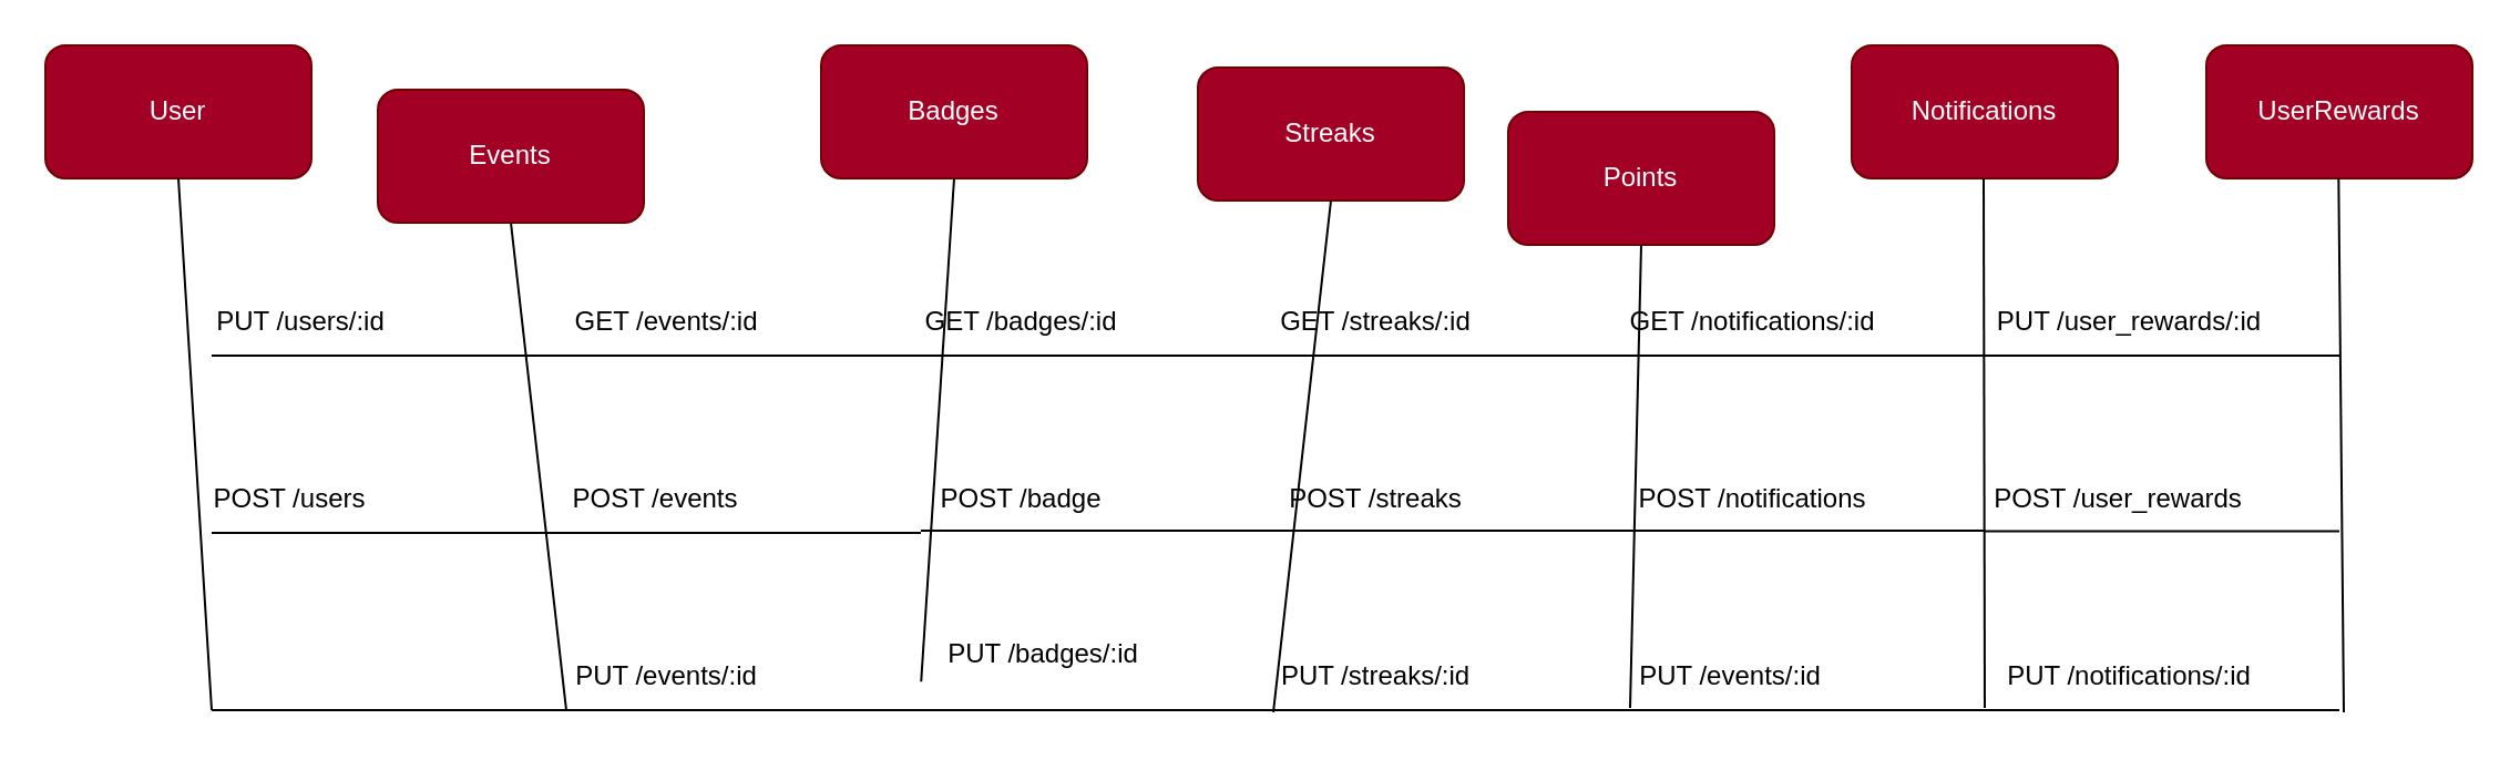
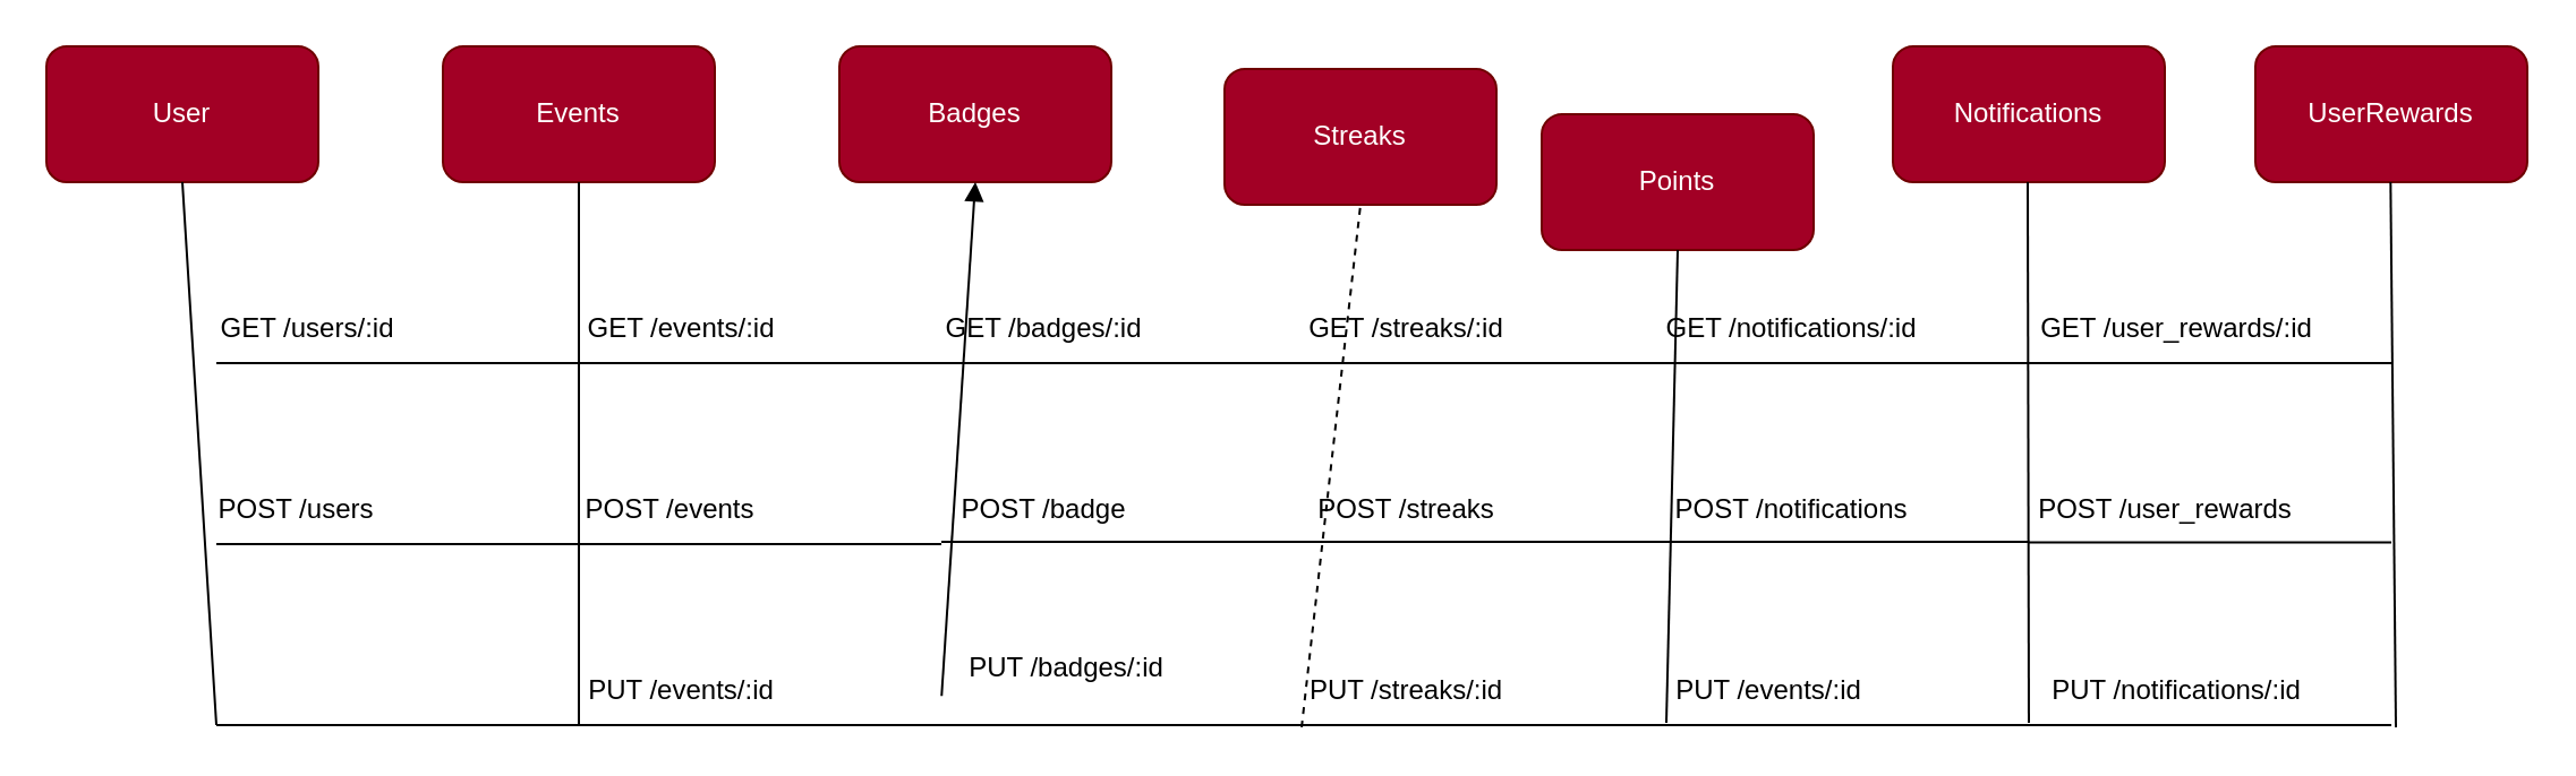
- <mxCell id="6" value="Events" style="rounded=1;whiteSpace=wrap;html=1;fillColor=#a20025;strokeColor=#6F0000;fontFamily=Arial;fontColor=#ffffff;" vertex="1" parent="1"><mxGeometry x="170" y="40" width="120" height="60" as="geometry" /></mxCell>
+ <mxCell id="6" value="Events" style="rounded=1;whiteSpace=wrap;html=1;fillColor=#a20025;strokeColor=#6F0000;fontFamily=Arial;fontColor=#ffffff;" vertex="1" parent="1"><mxGeometry x="195" y="20" width="120" height="60" as="geometry" /></mxCell>
- <mxCell id="8" value="" style="endArrow=none;html=1;rounded=0;entryX=0.5;entryY=1;entryDx=0;entryDy=0;exitX=0.001;exitY=0.905;exitDx=0;exitDy=0;exitPerimeter=0;" edge="1" parent="1" source="31" target="3"><mxGeometry width="50" height="50" relative="1" as="geometry"><mxPoint x="415" y="520" as="sourcePoint" /><mxPoint x="275" y="100" as="targetPoint" /></mxGeometry></mxCell>
+ <mxCell id="8" value="" style="endArrow=block;html=1;rounded=0;entryX=0.5;entryY=1;entryDx=0;entryDy=0;exitX=0.001;exitY=0.905;exitDx=0;exitDy=0;exitPerimeter=0;" edge="1" parent="1" source="31" target="3"><mxGeometry width="50" height="50" relative="1" as="geometry"><mxPoint x="415" y="520" as="sourcePoint" /><mxPoint x="275" y="100" as="targetPoint" /></mxGeometry></mxCell>
- <mxCell id="13" value="PUT /users/:id" style="text;html=1;align=center;verticalAlign=middle;resizable=0;points=[];autosize=1;strokeColor=none;fillColor=none;" vertex="1" parent="1"><mxGeometry x="85" y="130" width="100" height="30" as="geometry" /></mxCell>
+ <mxCell id="13" value="GET /users/:id" style="text;html=1;align=center;verticalAlign=middle;resizable=0;points=[];autosize=1;strokeColor=none;fillColor=none;" vertex="1" parent="1"><mxGeometry x="85" y="130" width="100" height="30" as="geometry" /></mxCell>
- <mxCell id="38" value="PUT /user_rewards/:id" style="text;html=1;align=center;verticalAlign=middle;resizable=0;points=[];autosize=1;strokeColor=none;fillColor=none;" vertex="1" parent="1"><mxGeometry x="890" y="130" width="140" height="30" as="geometry" /></mxCell>
+ <mxCell id="38" value="GET /user_rewards/:id" style="text;html=1;align=center;verticalAlign=middle;resizable=0;points=[];autosize=1;strokeColor=none;fillColor=none;" vertex="1" parent="1"><mxGeometry x="890" y="130" width="140" height="30" as="geometry" /></mxCell>
- <mxCell id="11" value="" style="endArrow=none;html=1;rounded=0;entryX=0.5;entryY=1;entryDx=0;entryDy=0;exitX=0.082;exitY=1.033;exitDx=0;exitDy=0;exitPerimeter=0;" edge="1" parent="1" source="34" target="4"><mxGeometry width="50" height="50" relative="1" as="geometry"><mxPoint x="575" y="520" as="sourcePoint" /><mxPoint x="605" y="350" as="targetPoint" /></mxGeometry></mxCell>
+ <mxCell id="11" value="" style="endArrow=none;html=1;rounded=0;entryX=0.5;entryY=1;entryDx=0;entryDy=0;exitX=0.082;exitY=1.033;exitDx=0;exitDy=0;exitPerimeter=0;dashed=1;" edge="1" parent="1" source="34" target="4"><mxGeometry width="50" height="50" relative="1" as="geometry"><mxPoint x="575" y="520" as="sourcePoint" /><mxPoint x="605" y="350" as="targetPoint" /></mxGeometry></mxCell>
